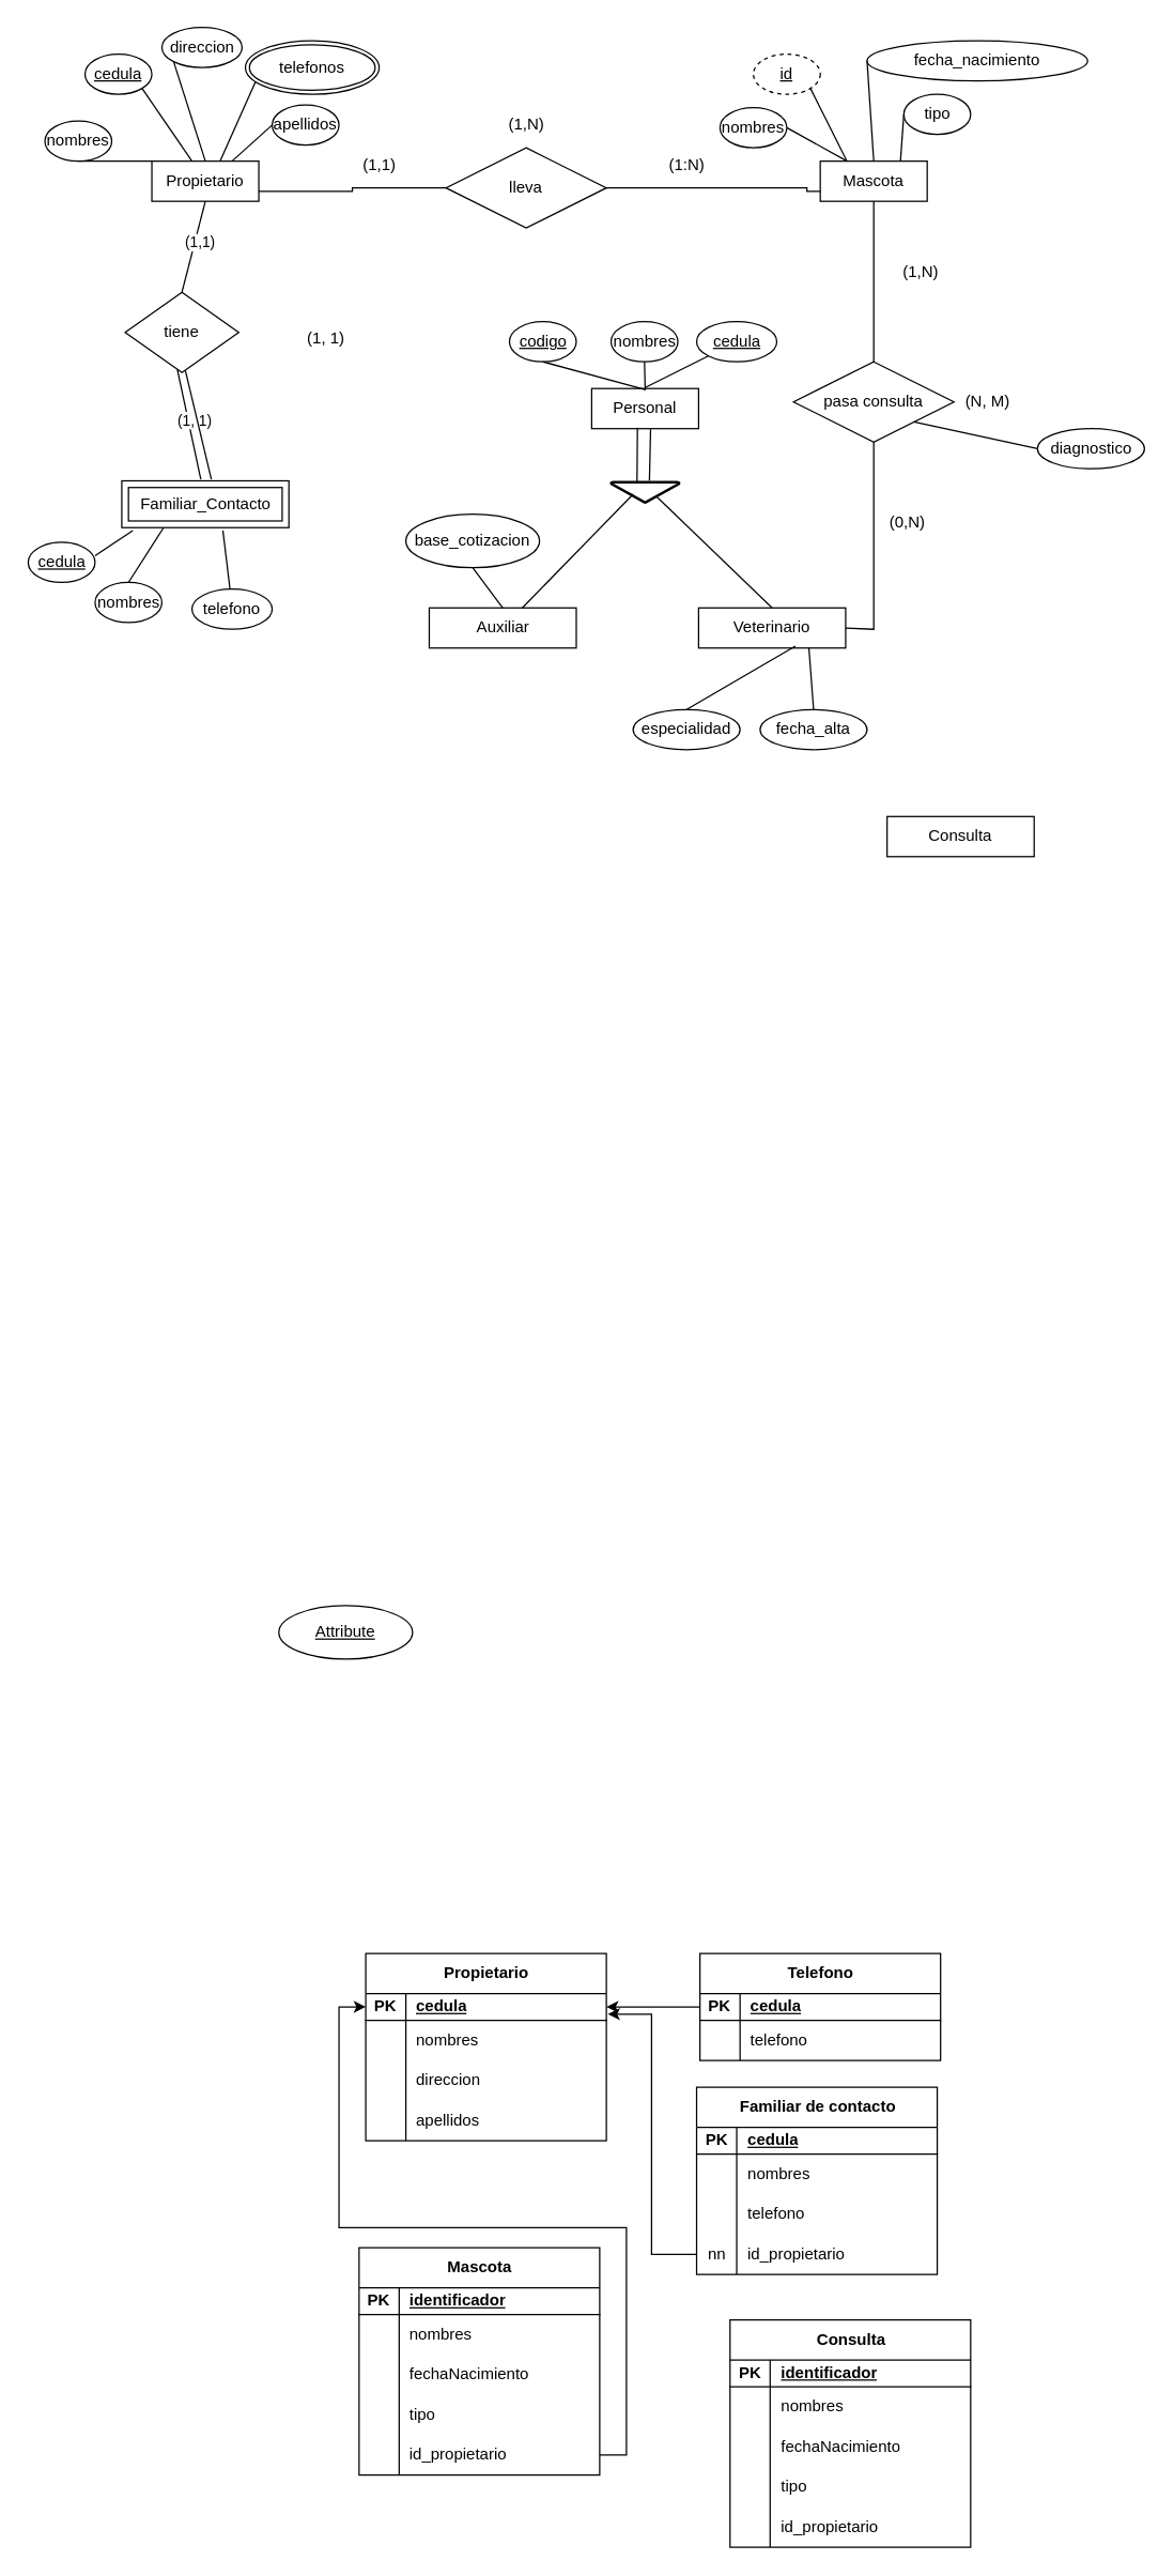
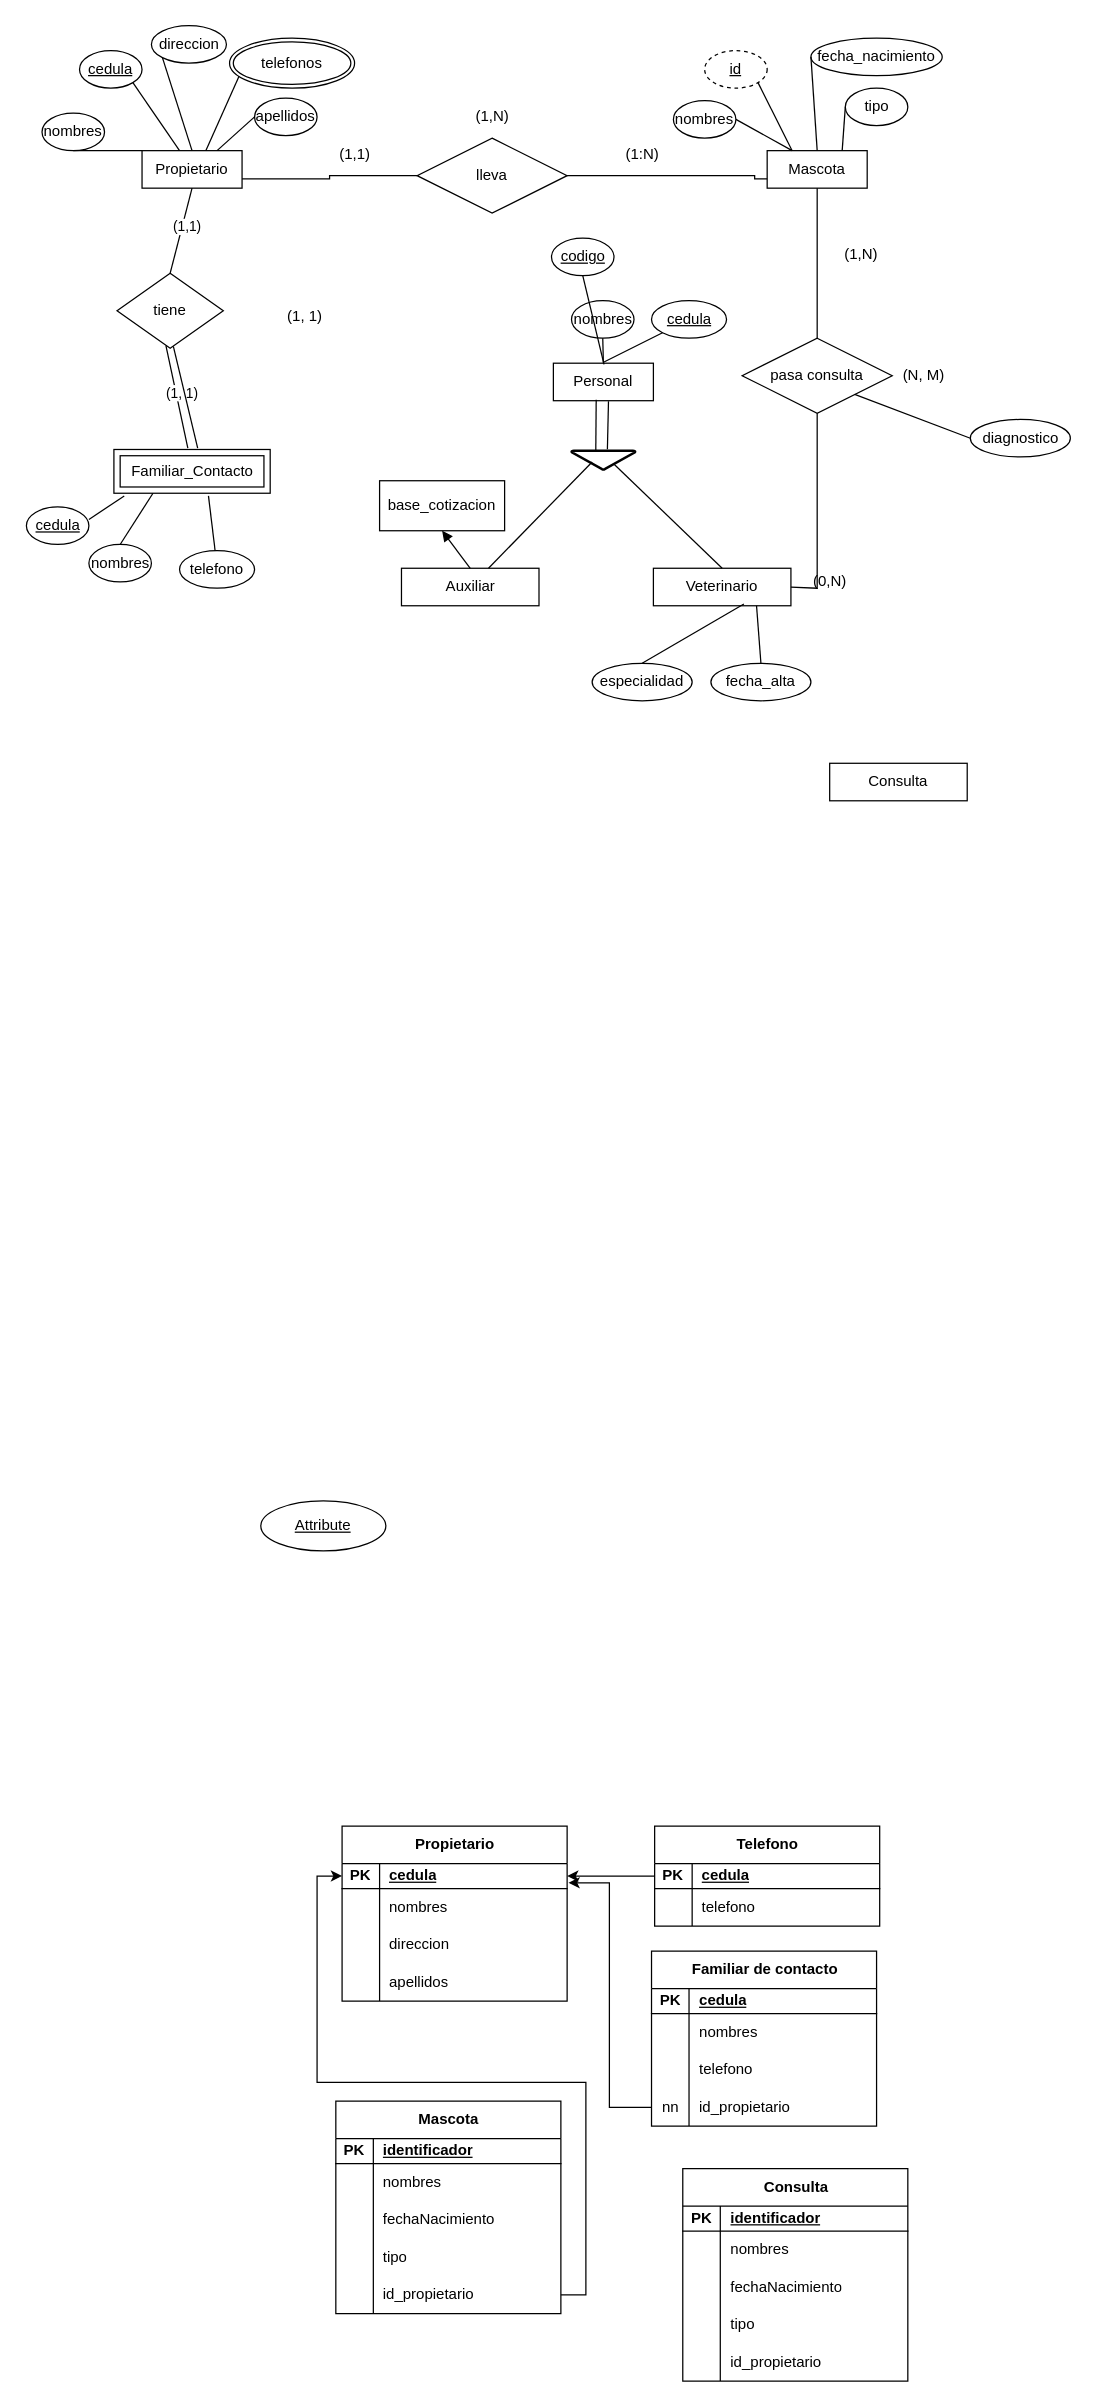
- <mxCell id="11" value="fecha_nacimiento" style="ellipse;whiteSpace=wrap;html=1;" vertex="1" parent="1"><mxGeometry x="648" y="30" width="165" height="30" as="geometry" /></mxCell>
+ <mxCell id="11" value="fecha_nacimiento" style="ellipse;whiteSpace=wrap;html=1;" vertex="1" parent="1"><mxGeometry x="648" y="30" width="105" height="30" as="geometry" /></mxCell>
- <mxCell id="14" value="&lt;u&gt;codigo&lt;/u&gt;" style="ellipse;whiteSpace=wrap;html=1;" vertex="1" parent="1"><mxGeometry x="380.5" y="240" width="50" height="30" as="geometry" /></mxCell>
+ <mxCell id="14" value="&lt;u&gt;codigo&lt;/u&gt;" style="ellipse;whiteSpace=wrap;html=1;" vertex="1" parent="1"><mxGeometry x="440.5" y="190" width="50" height="30" as="geometry" /></mxCell>
- <mxCell id="57" value="diagnostico" style="ellipse;whiteSpace=wrap;html=1;" vertex="1" parent="1"><mxGeometry x="775.5" y="320" width="80" height="30" as="geometry" /></mxCell>
+ <mxCell id="57" value="diagnostico" style="ellipse;whiteSpace=wrap;html=1;" vertex="1" parent="1"><mxGeometry x="775.5" y="335" width="80" height="30" as="geometry" /></mxCell>
- <mxCell id="55" value="(0,N)" style="text;html=1;align=center;verticalAlign=middle;resizable=0;points=[];autosize=1;strokeColor=none;fillColor=none;" vertex="1" parent="1"><mxGeometry x="653" y="375" width="50" height="30" as="geometry" /></mxCell>
+ <mxCell id="55" value="(0,N)" style="text;html=1;align=center;verticalAlign=middle;resizable=0;points=[];autosize=1;strokeColor=none;fillColor=none;" vertex="1" parent="1"><mxGeometry x="638" y="450" width="50" height="30" as="geometry" /></mxCell>
- <mxCell id="19" value="base_cotizacion" style="ellipse;whiteSpace=wrap;html=1;" vertex="1" parent="1"><mxGeometry x="303" y="384.01" width="100" height="40" as="geometry" /></mxCell>
+ <mxCell id="19" value="base_cotizacion" style="whiteSpace=wrap;html=1;rounded=0;" vertex="1" parent="1"><mxGeometry x="303" y="384.01" width="100" height="40" as="geometry" /></mxCell>
- <mxCell id="44" value="" style="endArrow=none;html=1;rounded=0;entryX=0.5;entryY=1;entryDx=0;entryDy=0;exitX=0.5;exitY=0;exitDx=0;exitDy=0;" edge="1" parent="1" source="17" target="19"><mxGeometry width="50" height="50" relative="1" as="geometry"><mxPoint x="318" y="374.01" as="sourcePoint" /><mxPoint x="319" y="333.01" as="targetPoint" /></mxGeometry></mxCell>
+ <mxCell id="44" value="" style="endArrow=block;html=1;rounded=0;entryX=0.5;entryY=1;entryDx=0;entryDy=0;exitX=0.5;exitY=0;exitDx=0;exitDy=0;" edge="1" parent="1" source="17" target="19"><mxGeometry width="50" height="50" relative="1" as="geometry"><mxPoint x="318" y="374.01" as="sourcePoint" /><mxPoint x="319" y="333.01" as="targetPoint" /></mxGeometry></mxCell>
